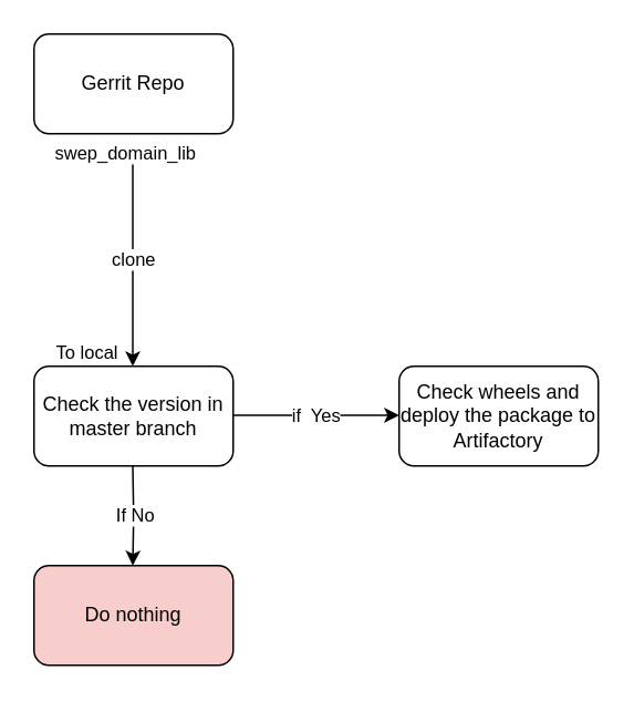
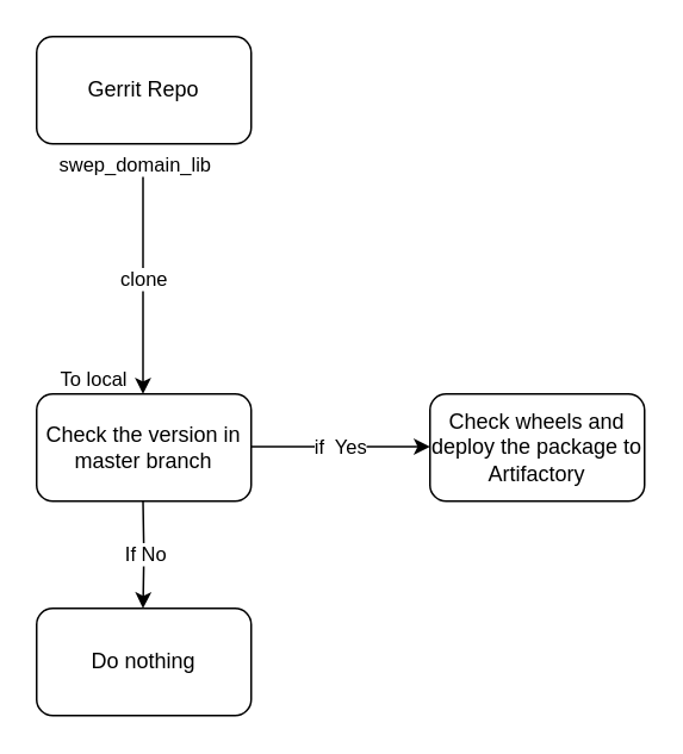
- <mxCell id="10" value="Do nothing" style="rounded=1;whiteSpace=wrap;html=1;fillColor=#f8cecc;" vertex="1" parent="1"><mxGeometry x="20" y="340" width="120" height="60" as="geometry" /></mxCell>
+ <mxCell id="10" value="Do nothing" style="rounded=1;whiteSpace=wrap;html=1;" vertex="1" parent="1"><mxGeometry x="20" y="340" width="120" height="60" as="geometry" /></mxCell>
